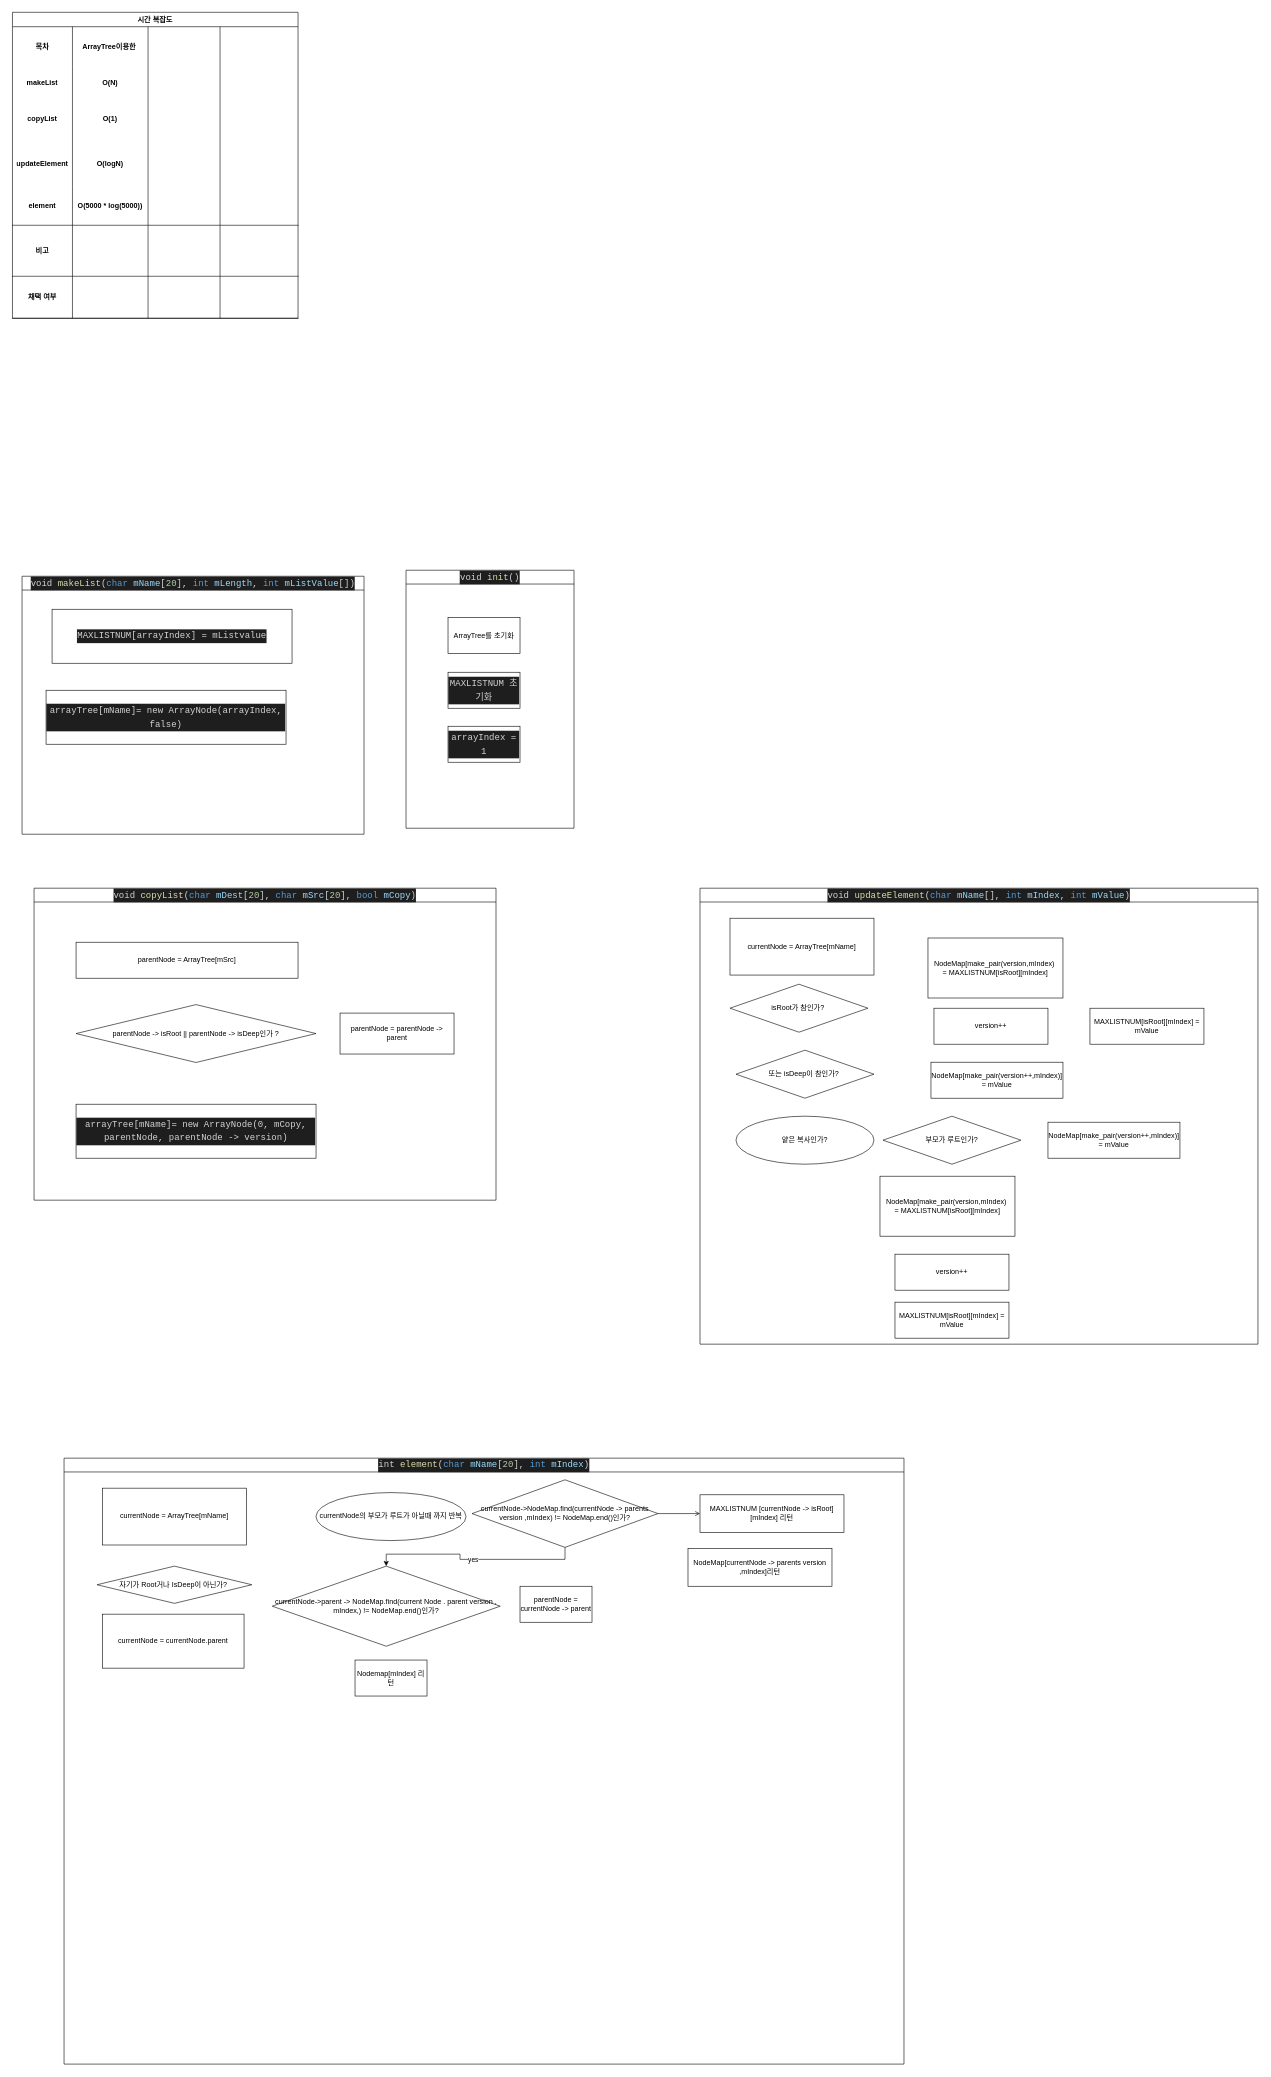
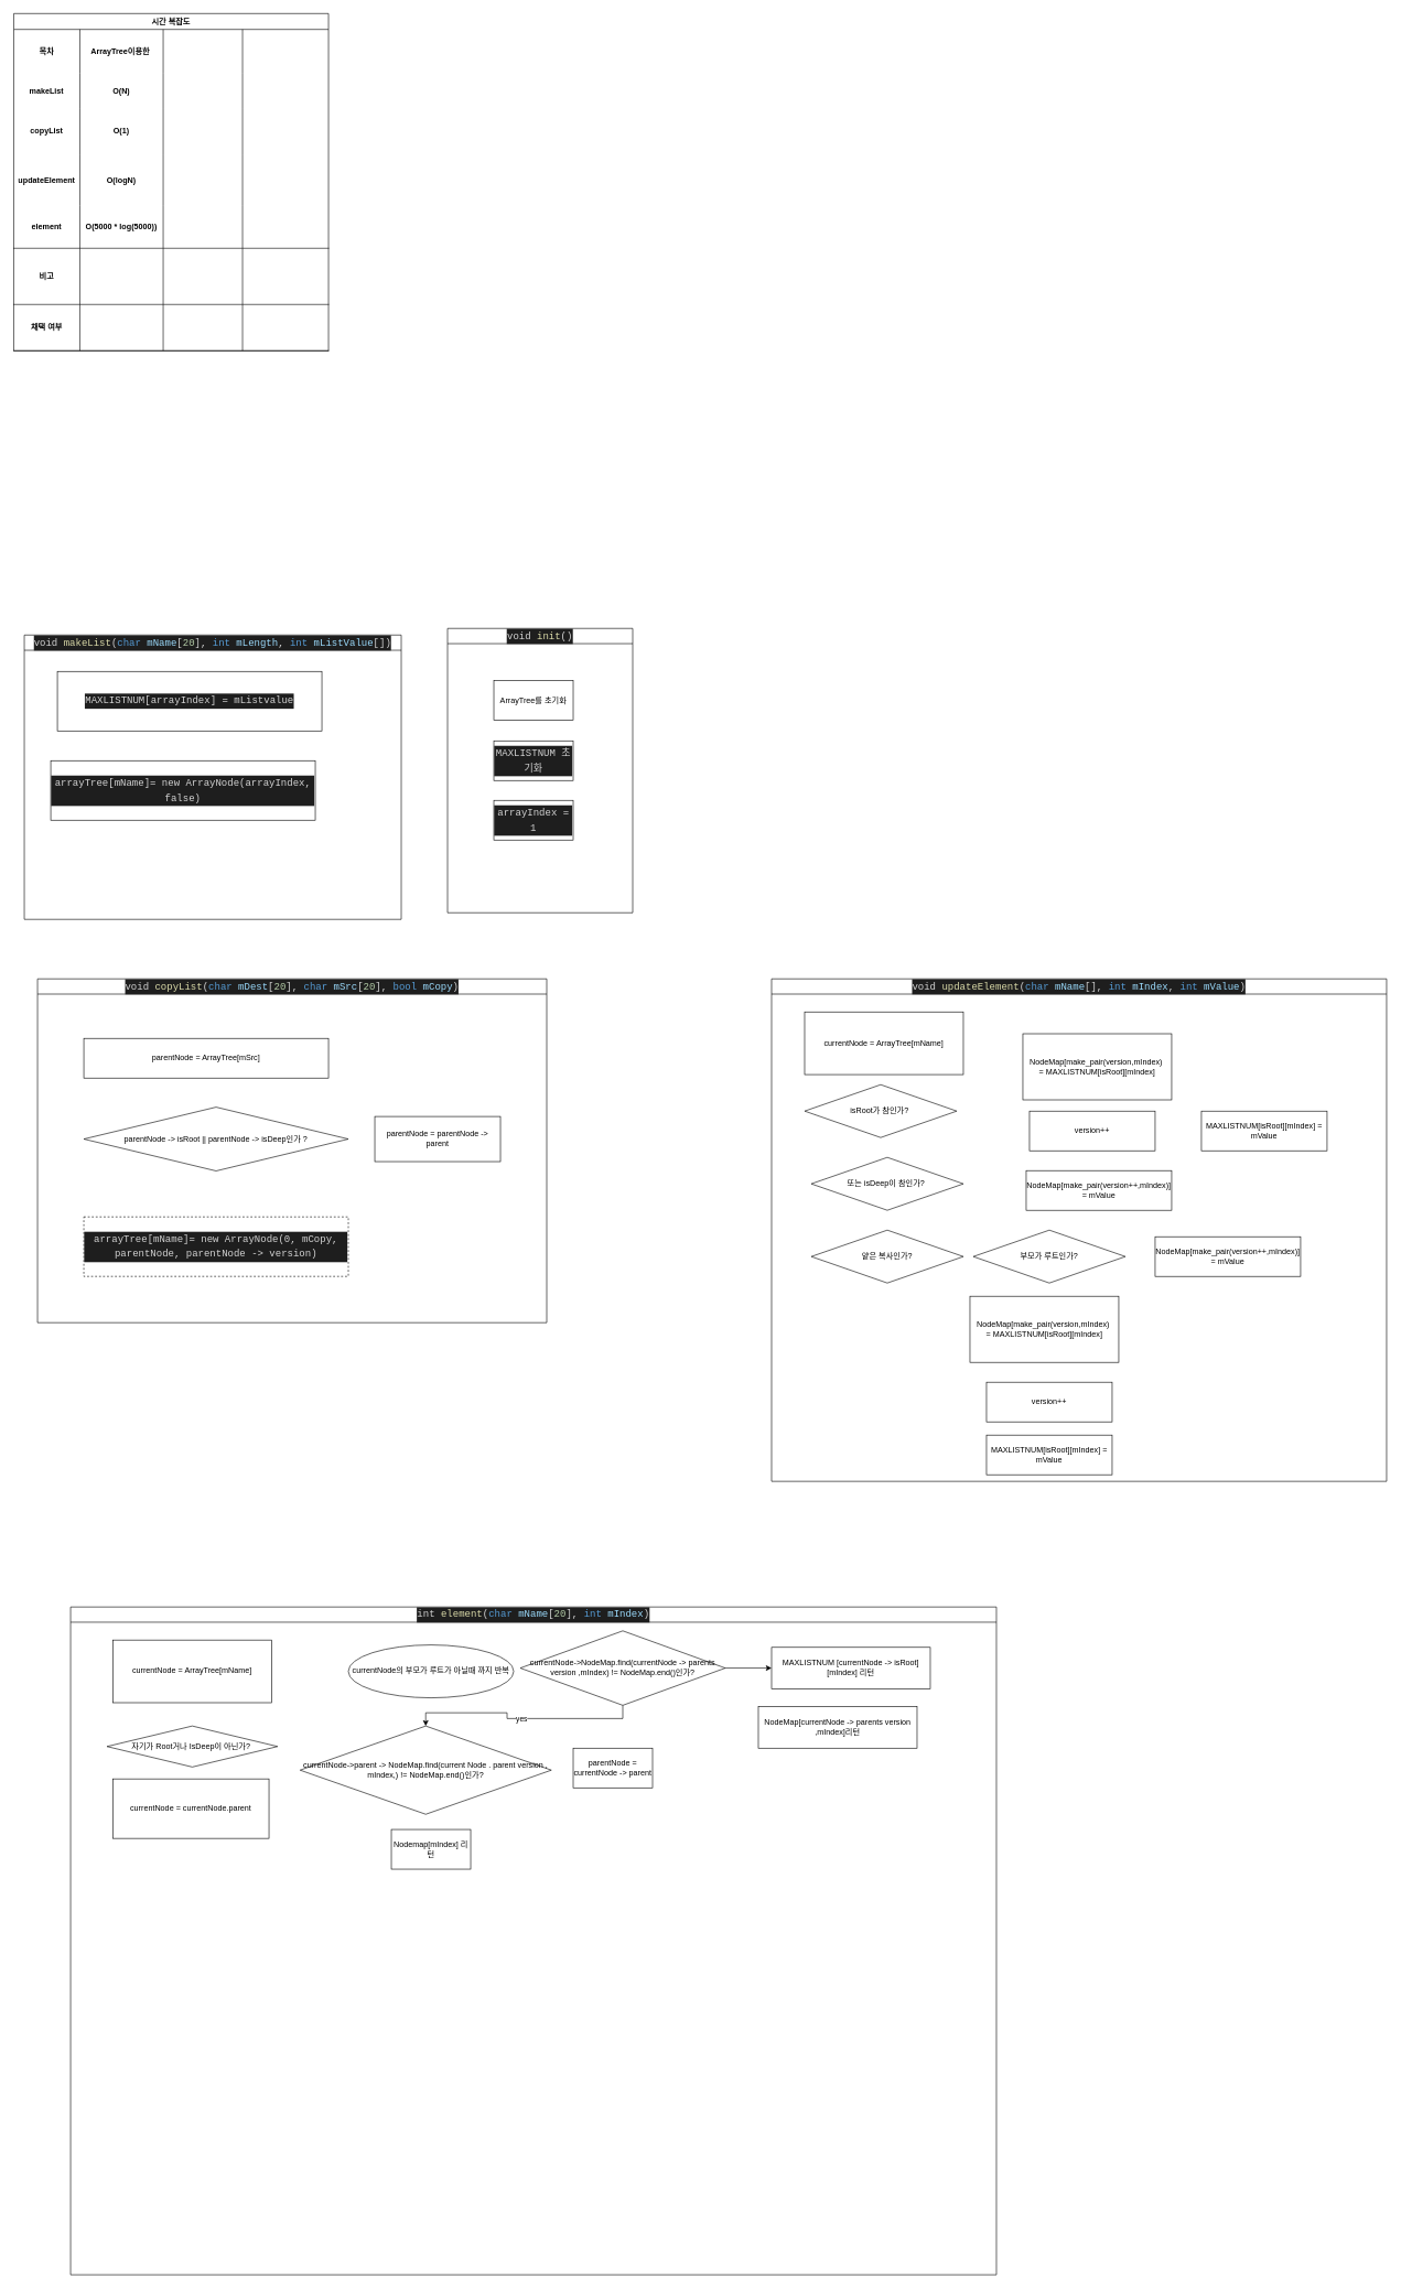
- <mxCell id="46" value="&lt;div style=&quot;color: rgb(212, 212, 212); background-color: rgb(30, 30, 30); font-family: Menlo, Monaco, &amp;quot;Courier New&amp;quot;, monospace; font-size: 15px; line-height: 23px;&quot;&gt;&lt;div style=&quot;line-height: 23px;&quot;&gt;arrayTree[mName]= new ArrayNode(0, mCopy, parentNode, parentNode -&amp;gt; version)&lt;/div&gt;&lt;/div&gt;" style="whiteSpace=wrap;html=1;" vertex="1" parent="45"><mxGeometry x="70" y="360" width="400" height="90" as="geometry" /></mxCell>
+ <mxCell id="46" value="&lt;div style=&quot;color: rgb(212, 212, 212); background-color: rgb(30, 30, 30); font-family: Menlo, Monaco, &amp;quot;Courier New&amp;quot;, monospace; font-size: 15px; line-height: 23px;&quot;&gt;&lt;div style=&quot;line-height: 23px;&quot;&gt;arrayTree[mName]= new ArrayNode(0, mCopy, parentNode, parentNode -&amp;gt; version)&lt;/div&gt;&lt;/div&gt;" style="whiteSpace=wrap;html=1;dashed=1;" vertex="1" parent="45"><mxGeometry x="70" y="360" width="400" height="90" as="geometry" /></mxCell>
- <mxCell id="54" value="얕은 복사인가?" style="ellipse;whiteSpace=wrap;html=1;" vertex="1" parent="50"><mxGeometry x="60" y="380" width="230" height="80" as="geometry" /></mxCell>
+ <mxCell id="54" value="얕은 복사인가?" style="rhombus;whiteSpace=wrap;html=1;" vertex="1" parent="50"><mxGeometry x="60" y="380" width="230" height="80" as="geometry" /></mxCell>
- <mxCell id="73" value="" style="edgeStyle=orthogonalEdgeStyle;rounded=0;orthogonalLoop=1;jettySize=auto;html=1;endArrow=open;" edge="1" parent="64" source="75" target="76"><mxGeometry relative="1" as="geometry" /></mxCell>
+ <mxCell id="73" value="" style="edgeStyle=orthogonalEdgeStyle;rounded=0;orthogonalLoop=1;jettySize=auto;html=1;" edge="1" parent="64" source="75" target="76"><mxGeometry relative="1" as="geometry" /></mxCell>
